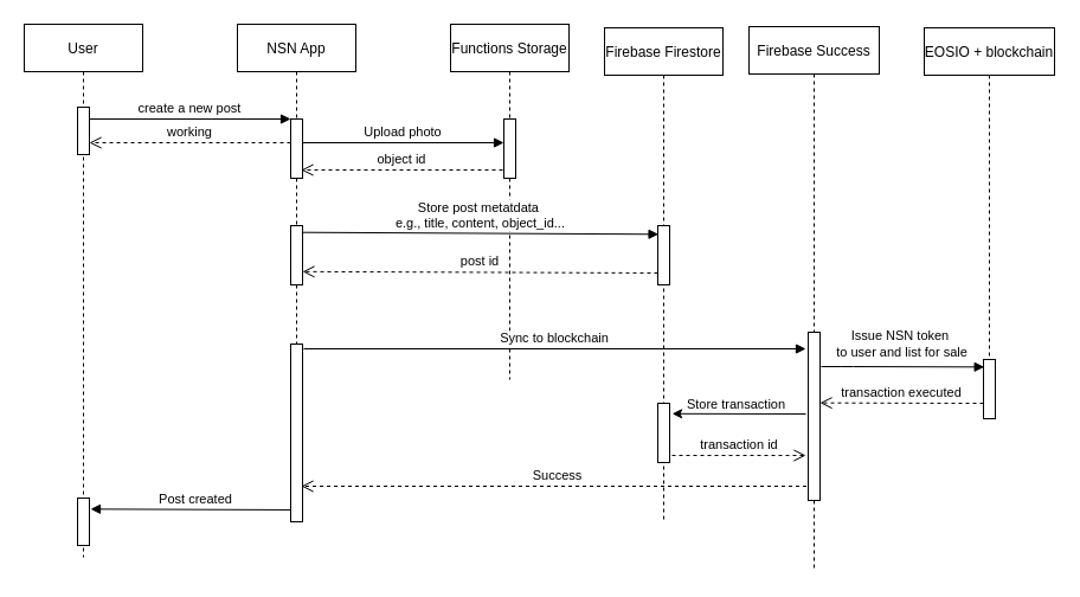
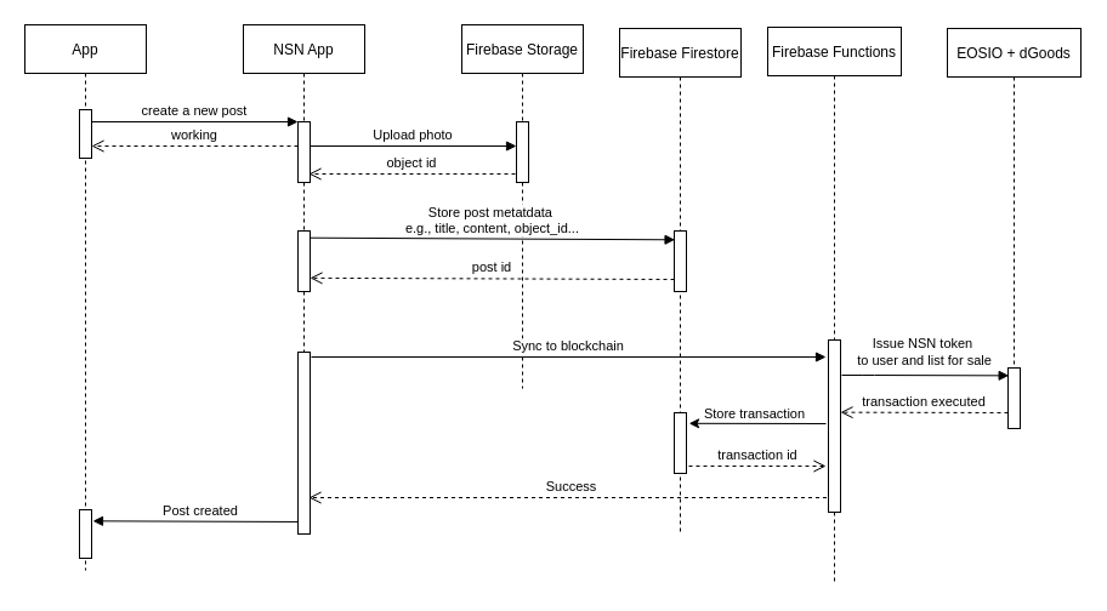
- <mxCell id="2" value="User" style="shape=umlLifeline;perimeter=lifelinePerimeter;container=1;collapsible=0;recursiveResize=0;rounded=0;shadow=0;strokeWidth=1;" parent="1" vertex="1"><mxGeometry x="20" y="20" width="100" height="450" as="geometry" /></mxCell>
+ <mxCell id="2" value="App" style="shape=umlLifeline;perimeter=lifelinePerimeter;container=1;collapsible=0;recursiveResize=0;rounded=0;shadow=0;strokeWidth=1;" parent="1" vertex="1"><mxGeometry x="20" y="20" width="100" height="450" as="geometry" /></mxCell>
- <mxCell id="9" value="Functions Storage" style="shape=umlLifeline;perimeter=lifelinePerimeter;container=1;collapsible=0;recursiveResize=0;rounded=0;shadow=0;strokeWidth=1;" vertex="1" parent="1"><mxGeometry x="380" y="20" width="100" height="300" as="geometry" /></mxCell>
+ <mxCell id="9" value="Firebase Storage" style="shape=umlLifeline;perimeter=lifelinePerimeter;container=1;collapsible=0;recursiveResize=0;rounded=0;shadow=0;strokeWidth=1;" vertex="1" parent="1"><mxGeometry x="380" y="20" width="100" height="300" as="geometry" /></mxCell>
- <mxCell id="18" value="Firebase Success" style="shape=umlLifeline;perimeter=lifelinePerimeter;container=1;collapsible=0;recursiveResize=0;rounded=0;shadow=0;strokeWidth=1;" vertex="1" parent="1"><mxGeometry x="632" y="22" width="110" height="460" as="geometry" /></mxCell>
+ <mxCell id="18" value="Firebase Functions" style="shape=umlLifeline;perimeter=lifelinePerimeter;container=1;collapsible=0;recursiveResize=0;rounded=0;shadow=0;strokeWidth=1;" vertex="1" parent="1"><mxGeometry x="632" y="22" width="110" height="460" as="geometry" /></mxCell>
- <mxCell id="20" value="EOSIO + blockchain" style="shape=umlLifeline;perimeter=lifelinePerimeter;container=1;collapsible=0;recursiveResize=0;rounded=0;shadow=0;strokeWidth=1;" vertex="1" parent="1"><mxGeometry x="780" y="23" width="110" height="330" as="geometry" /></mxCell>
+ <mxCell id="20" value="EOSIO + dGoods" style="shape=umlLifeline;perimeter=lifelinePerimeter;container=1;collapsible=0;recursiveResize=0;rounded=0;shadow=0;strokeWidth=1;" vertex="1" parent="1"><mxGeometry x="780" y="23" width="110" height="330" as="geometry" /></mxCell>
